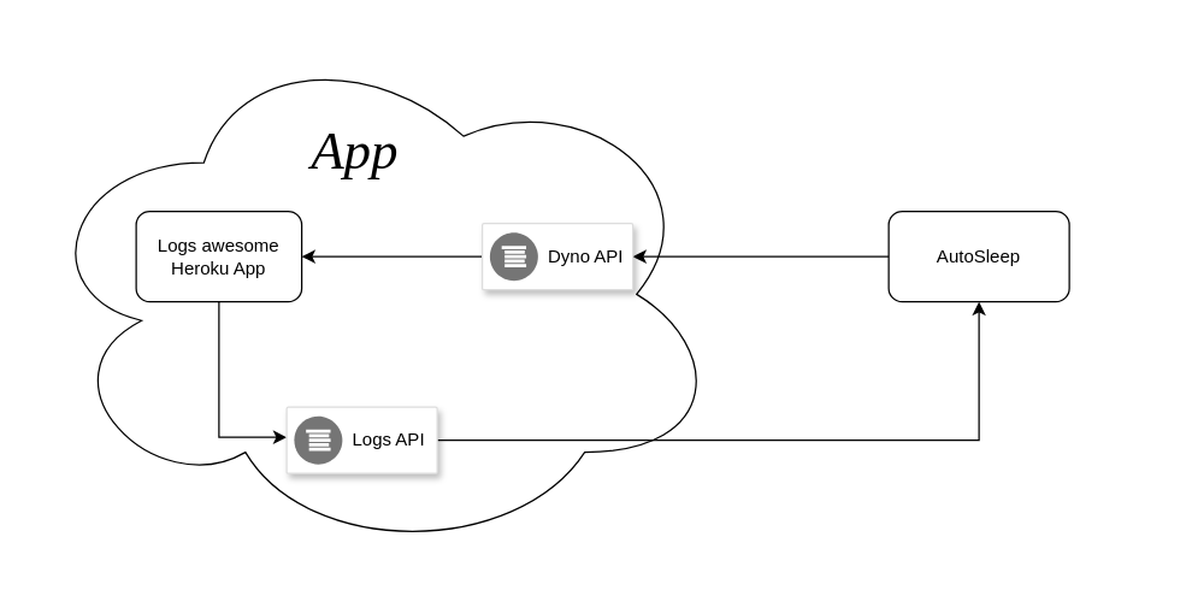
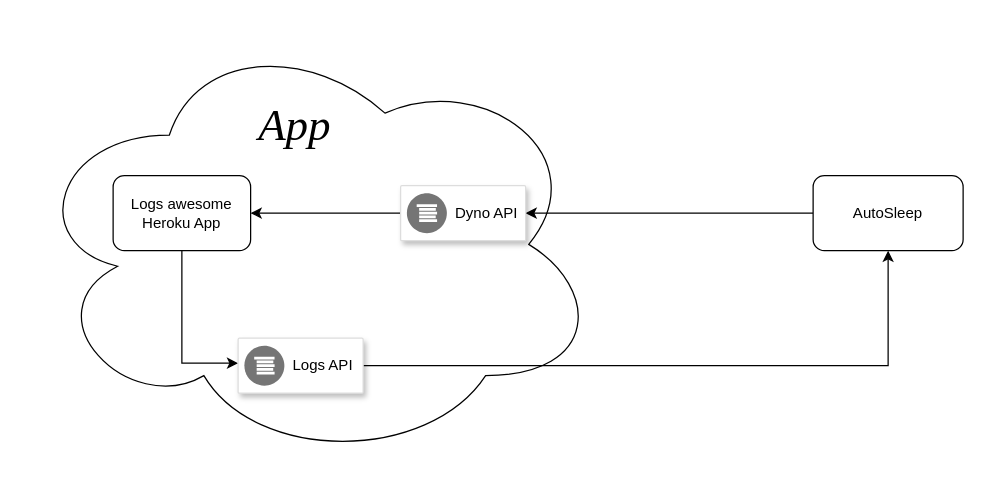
- <mxCell id="9" value="AutoSleep" style="rounded=1;whiteSpace=wrap;html=1;" parent="1" vertex="1"><mxGeometry x="590" y="140" width="120" height="60" as="geometry" /></mxCell>
+ <mxCell id="9" value="AutoSleep" style="rounded=1;whiteSpace=wrap;html=1;" parent="1" vertex="1"><mxGeometry x="650" y="140" width="120" height="60" as="geometry" /></mxCell>
